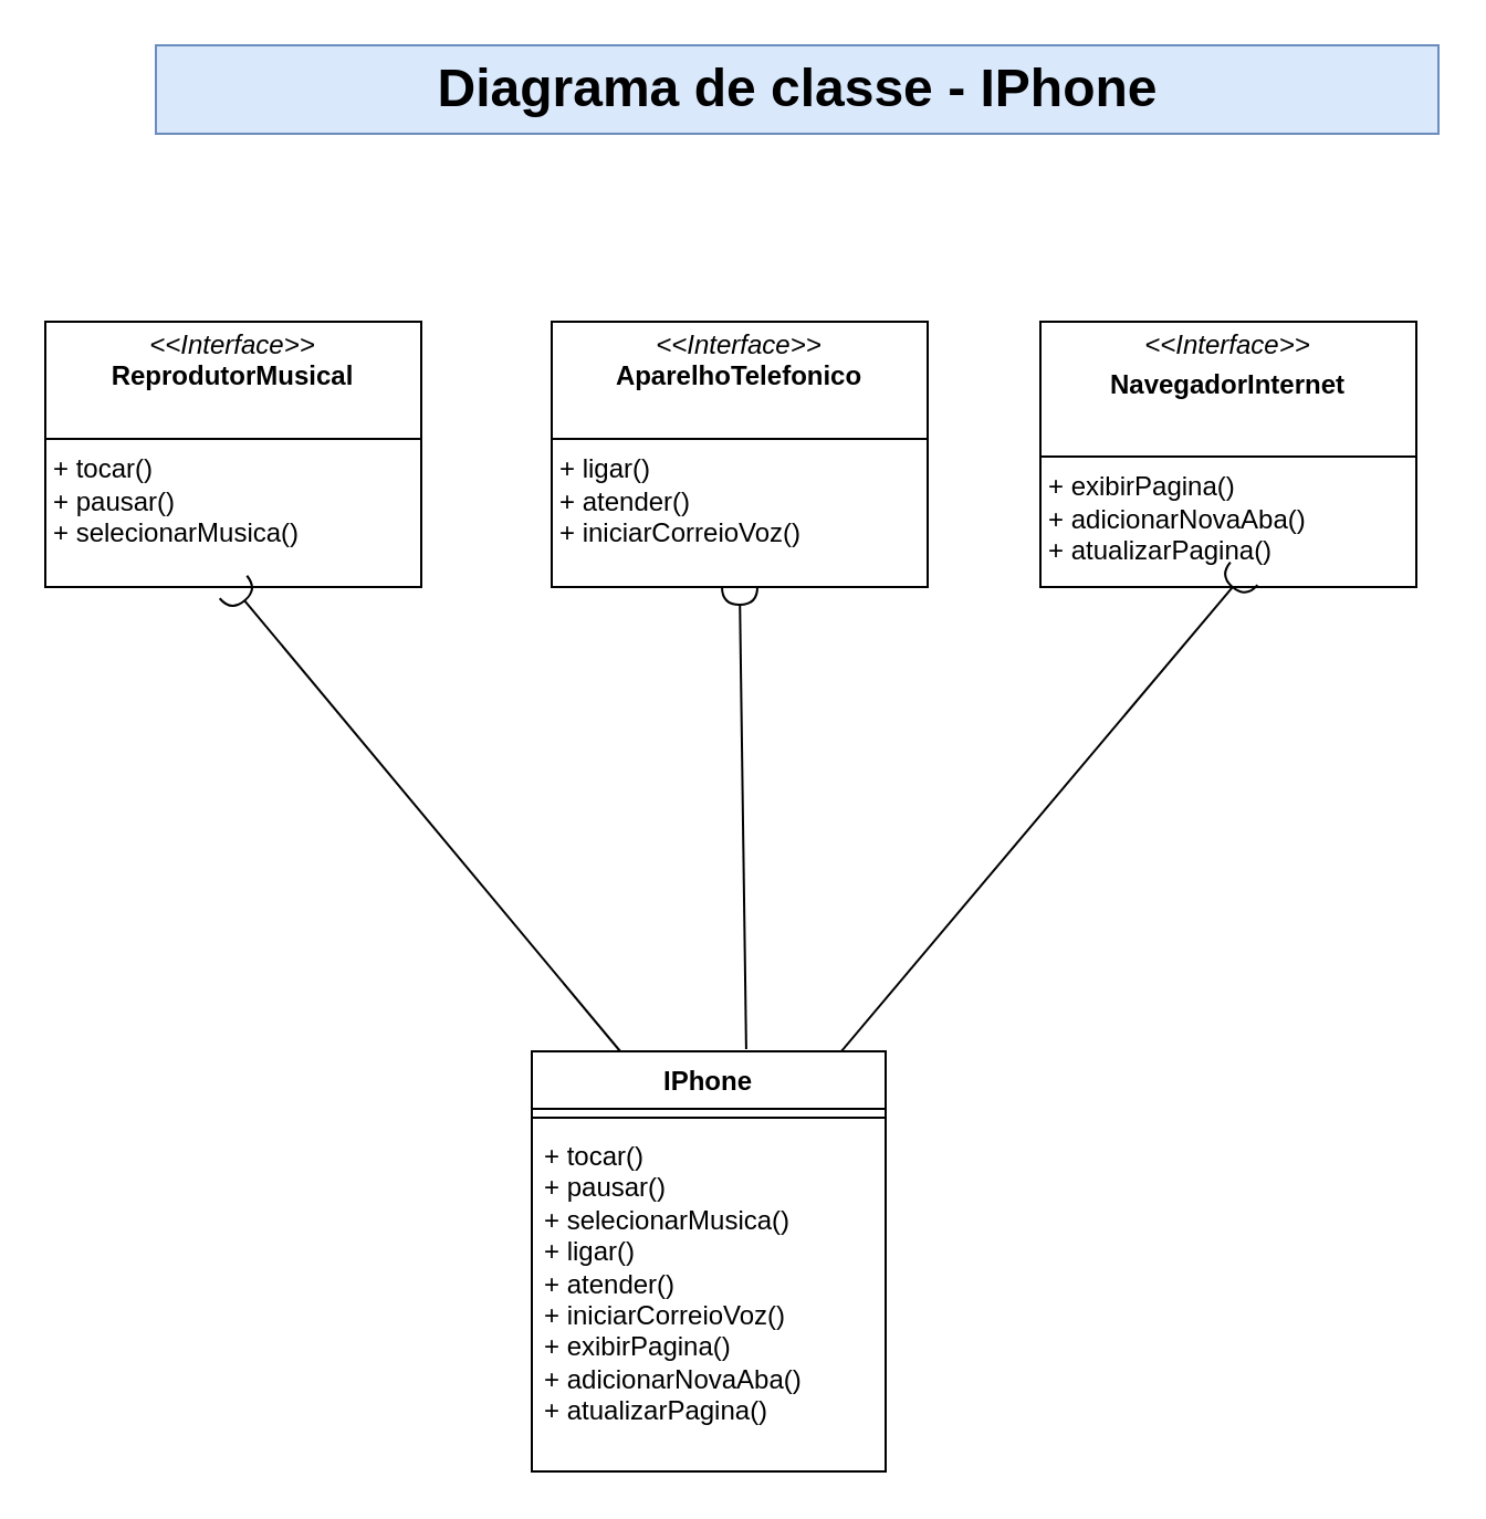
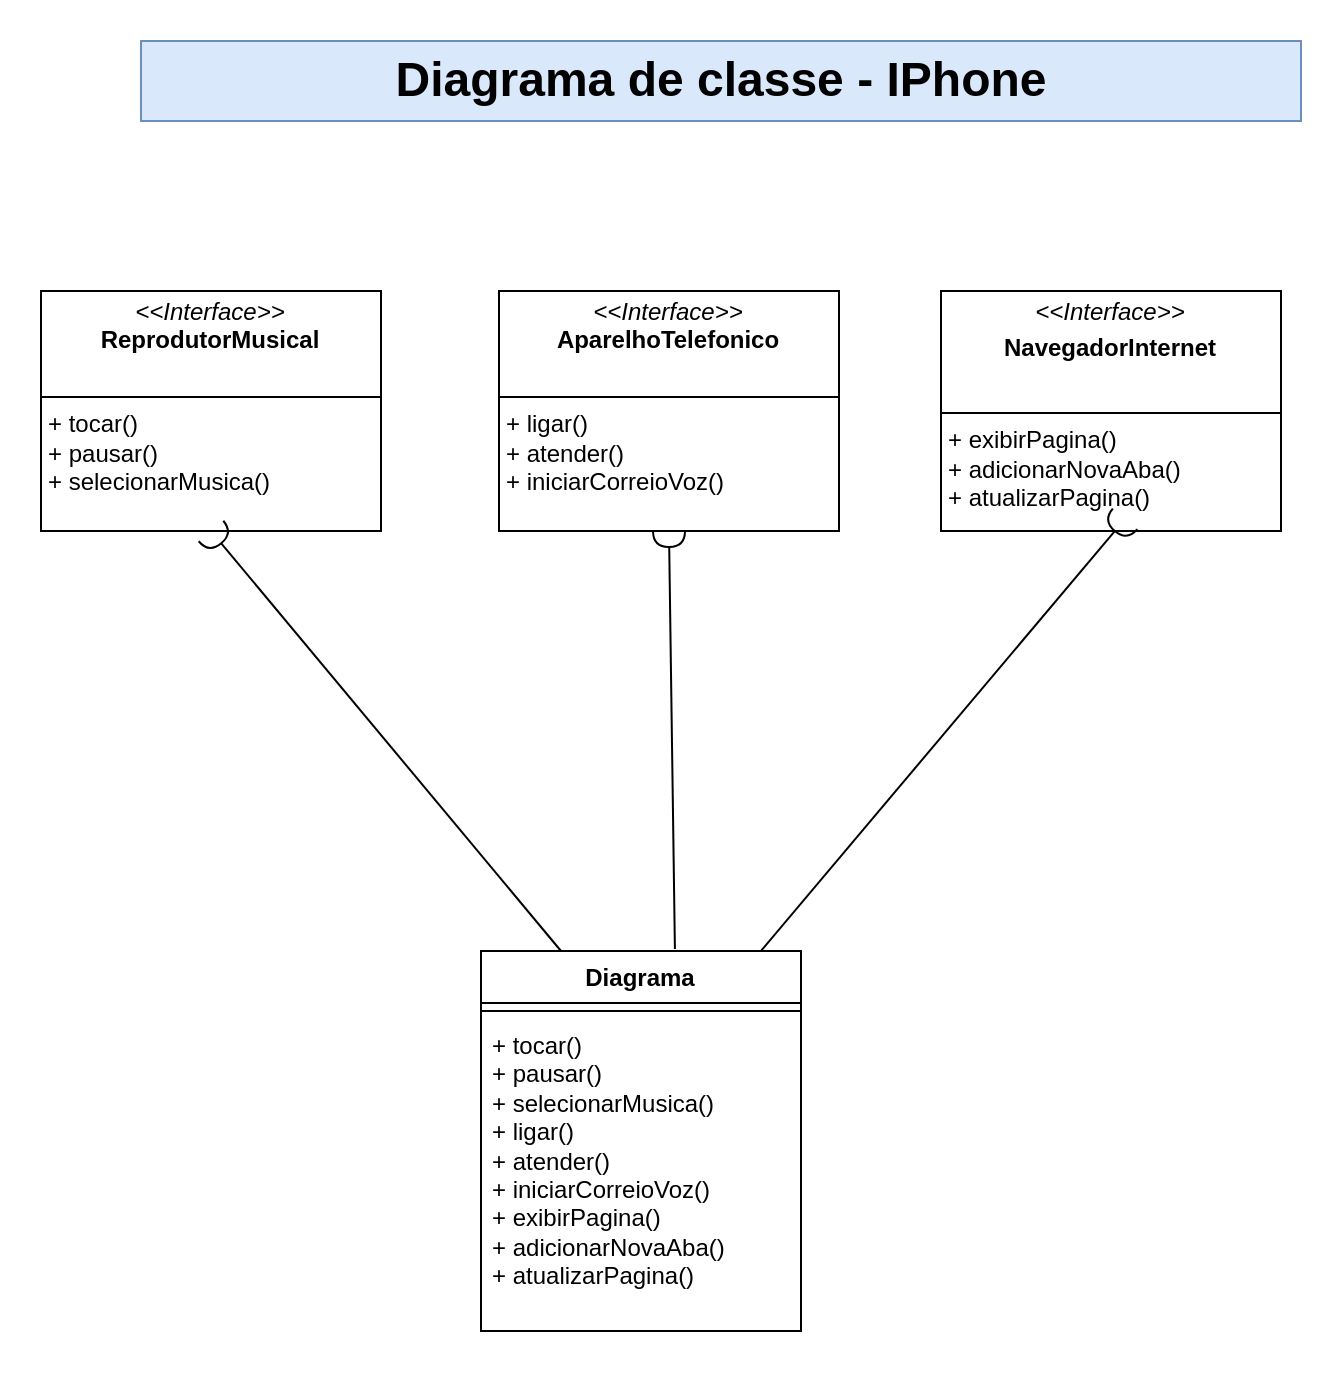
- <mxCell id="2" value="IPhone" style="swimlane;fontStyle=1;align=center;verticalAlign=top;childLayout=stackLayout;horizontal=1;startSize=26;horizontalStack=0;resizeParent=1;resizeParentMax=0;resizeLast=0;collapsible=1;marginBottom=0;whiteSpace=wrap;html=1;" vertex="1" parent="1"><mxGeometry x="240" y="475" width="160" height="190" as="geometry"><mxRectangle x="320" y="450" width="80" height="30" as="alternateBounds" /></mxGeometry></mxCell>
+ <mxCell id="2" value="Diagrama" style="swimlane;fontStyle=1;align=center;verticalAlign=top;childLayout=stackLayout;horizontal=1;startSize=26;horizontalStack=0;resizeParent=1;resizeParentMax=0;resizeLast=0;collapsible=1;marginBottom=0;whiteSpace=wrap;html=1;" vertex="1" parent="1"><mxGeometry x="240" y="475" width="160" height="190" as="geometry"><mxRectangle x="320" y="450" width="80" height="30" as="alternateBounds" /></mxGeometry></mxCell>
